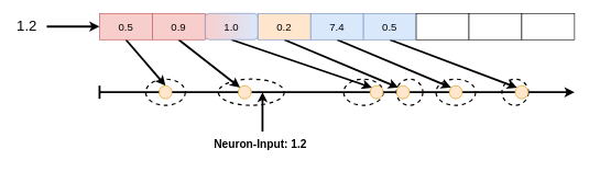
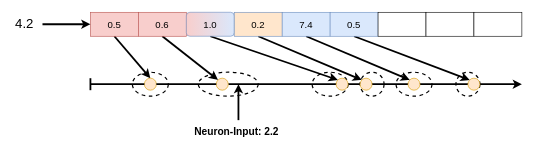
- <mxCell id="36" value="1.2" style="text;html=1;strokeColor=none;fillColor=none;align=center;verticalAlign=middle;whiteSpace=wrap;rounded=0;fontSize=22;" vertex="1" parent="1"><mxGeometry x="20" y="30" width="40" height="20" as="geometry" /></mxCell>
+ <mxCell id="36" value="4.2" style="text;html=1;strokeColor=none;fillColor=none;align=center;verticalAlign=middle;whiteSpace=wrap;rounded=0;fontSize=22;" vertex="1" parent="1"><mxGeometry x="20" y="30" width="40" height="20" as="geometry" /></mxCell>
- <mxCell id="10" value="0.9" style="rounded=0;whiteSpace=wrap;html=1;fillColor=#f8cecc;strokeColor=#b85450;fontSize=16;" vertex="1" parent="1"><mxGeometry x="230" y="20" width="80" height="40" as="geometry" /></mxCell>
+ <mxCell id="10" value="0.6" style="rounded=0;whiteSpace=wrap;html=1;fillColor=#f8cecc;strokeColor=#b85450;fontSize=16;" vertex="1" parent="1"><mxGeometry x="230" y="20" width="80" height="40" as="geometry" /></mxCell>
- <mxCell id="33" value="Neuron-Input: 1.2" style="text;html=1;strokeColor=none;fillColor=none;align=center;verticalAlign=middle;whiteSpace=wrap;rounded=0;dashed=1;fontSize=17;fontStyle=1" vertex="1" parent="1"><mxGeometry x="300" y="200" width="188" height="40" as="geometry" /></mxCell>
+ <mxCell id="33" value="Neuron-Input: 2.2" style="text;html=1;strokeColor=none;fillColor=none;align=center;verticalAlign=middle;whiteSpace=wrap;rounded=0;dashed=1;fontSize=17;fontStyle=1" vertex="1" parent="1"><mxGeometry x="300" y="200" width="188" height="40" as="geometry" /></mxCell>
